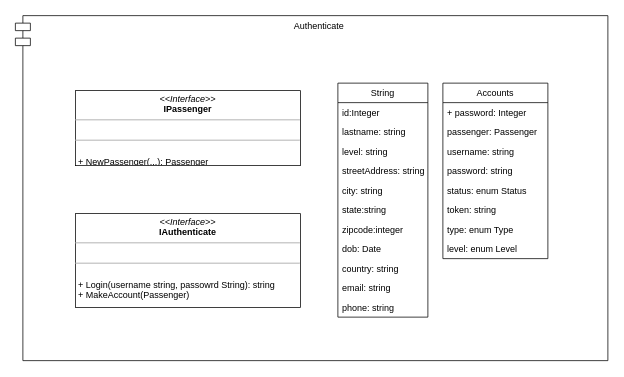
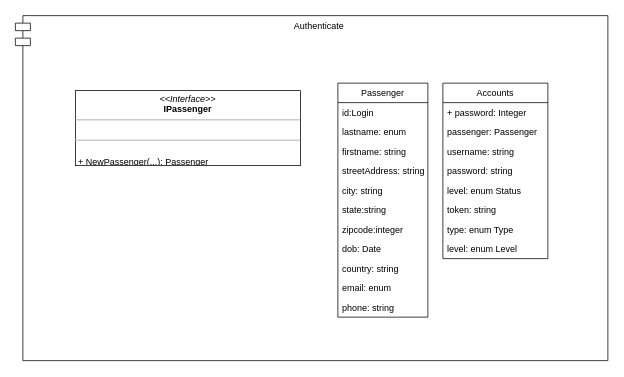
- <mxCell id="3" value="String" style="swimlane;fontStyle=0;childLayout=stackLayout;horizontal=1;startSize=26;fillColor=none;horizontalStack=0;resizeParent=1;resizeParentMax=0;resizeLast=0;collapsible=1;marginBottom=0;" vertex="1" parent="1"><mxGeometry x="450" y="110" width="120" height="312" as="geometry" /></mxCell>
+ <mxCell id="3" value="Passenger" style="swimlane;fontStyle=0;childLayout=stackLayout;horizontal=1;startSize=26;fillColor=none;horizontalStack=0;resizeParent=1;resizeParentMax=0;resizeLast=0;collapsible=1;marginBottom=0;" vertex="1" parent="1"><mxGeometry x="450" y="110" width="120" height="312" as="geometry" /></mxCell>
- <mxCell id="4" value="id:Integer " style="text;strokeColor=none;fillColor=none;align=left;verticalAlign=top;spacingLeft=4;spacingRight=4;overflow=hidden;rotatable=0;points=[[0,0.5],[1,0.5]];portConstraint=eastwest;" vertex="1" parent="3"><mxGeometry y="26" width="120" height="26" as="geometry" /></mxCell>
+ <mxCell id="4" value="id:Login " style="text;strokeColor=none;fillColor=none;align=left;verticalAlign=top;spacingLeft=4;spacingRight=4;overflow=hidden;rotatable=0;points=[[0,0.5],[1,0.5]];portConstraint=eastwest;" vertex="1" parent="3"><mxGeometry y="26" width="120" height="26" as="geometry" /></mxCell>
- <mxCell id="5" value="lastname: string" style="text;strokeColor=none;fillColor=none;align=left;verticalAlign=top;spacingLeft=4;spacingRight=4;overflow=hidden;rotatable=0;points=[[0,0.5],[1,0.5]];portConstraint=eastwest;" vertex="1" parent="3"><mxGeometry y="52" width="120" height="26" as="geometry" /></mxCell>
+ <mxCell id="5" value="lastname: enum" style="text;strokeColor=none;fillColor=none;align=left;verticalAlign=top;spacingLeft=4;spacingRight=4;overflow=hidden;rotatable=0;points=[[0,0.5],[1,0.5]];portConstraint=eastwest;" vertex="1" parent="3"><mxGeometry y="52" width="120" height="26" as="geometry" /></mxCell>
- <mxCell id="6" value="level: string" style="text;strokeColor=none;fillColor=none;align=left;verticalAlign=top;spacingLeft=4;spacingRight=4;overflow=hidden;rotatable=0;points=[[0,0.5],[1,0.5]];portConstraint=eastwest;" vertex="1" parent="3"><mxGeometry y="78" width="120" height="26" as="geometry" /></mxCell>
+ <mxCell id="6" value="firstname: string" style="text;strokeColor=none;fillColor=none;align=left;verticalAlign=top;spacingLeft=4;spacingRight=4;overflow=hidden;rotatable=0;points=[[0,0.5],[1,0.5]];portConstraint=eastwest;" vertex="1" parent="3"><mxGeometry y="78" width="120" height="26" as="geometry" /></mxCell>
- <mxCell id="20" value="status: enum Status" style="text;strokeColor=none;fillColor=none;align=left;verticalAlign=top;spacingLeft=4;spacingRight=4;overflow=hidden;rotatable=0;points=[[0,0.5],[1,0.5]];portConstraint=eastwest;" vertex="1" parent="15"><mxGeometry y="130" width="140" height="26" as="geometry" /></mxCell>
+ <mxCell id="20" value="level: enum Status" style="text;strokeColor=none;fillColor=none;align=left;verticalAlign=top;spacingLeft=4;spacingRight=4;overflow=hidden;rotatable=0;points=[[0,0.5],[1,0.5]];portConstraint=eastwest;" vertex="1" parent="15"><mxGeometry y="130" width="140" height="26" as="geometry" /></mxCell>
- <mxCell id="25" value="&lt;p style=&quot;margin: 0px ; margin-top: 4px ; text-align: center&quot;&gt;&lt;i&gt;&amp;lt;&amp;lt;Interface&amp;gt;&amp;gt;&lt;/i&gt;&lt;br&gt;&lt;b&gt;IAuthenticate&lt;/b&gt;&lt;/p&gt;&lt;hr size=&quot;1&quot;&gt;&lt;p style=&quot;margin: 0px ; margin-left: 4px&quot;&gt;&lt;br&gt;&lt;/p&gt;&lt;hr size=&quot;1&quot;&gt;&lt;p style=&quot;margin: 0px ; margin-left: 4px&quot;&gt;&lt;br&gt;+ Login(username string, passowrd String): string&lt;/p&gt;&lt;p style=&quot;margin: 0px ; margin-left: 4px&quot;&gt;+ MakeAccount(Passenger)&amp;nbsp;&lt;/p&gt;&lt;p style=&quot;margin: 0px ; margin-left: 4px&quot;&gt;&lt;br&gt;&lt;/p&gt;" style="verticalAlign=top;align=left;overflow=fill;fontSize=12;fontFamily=Helvetica;html=1;" vertex="1" parent="1"><mxGeometry x="100" y="284" width="300" height="125" as="geometry" /></mxCell>
- <mxCell id="13" value="email: string" style="text;strokeColor=none;fillColor=none;align=left;verticalAlign=top;spacingLeft=4;spacingRight=4;overflow=hidden;rotatable=0;points=[[0,0.5],[1,0.5]];portConstraint=eastwest;" vertex="1" parent="3"><mxGeometry y="260" width="120" height="26" as="geometry" /></mxCell>
+ <mxCell id="13" value="email: enum" style="text;strokeColor=none;fillColor=none;align=left;verticalAlign=top;spacingLeft=4;spacingRight=4;overflow=hidden;rotatable=0;points=[[0,0.5],[1,0.5]];portConstraint=eastwest;" vertex="1" parent="3"><mxGeometry y="260" width="120" height="26" as="geometry" /></mxCell>
